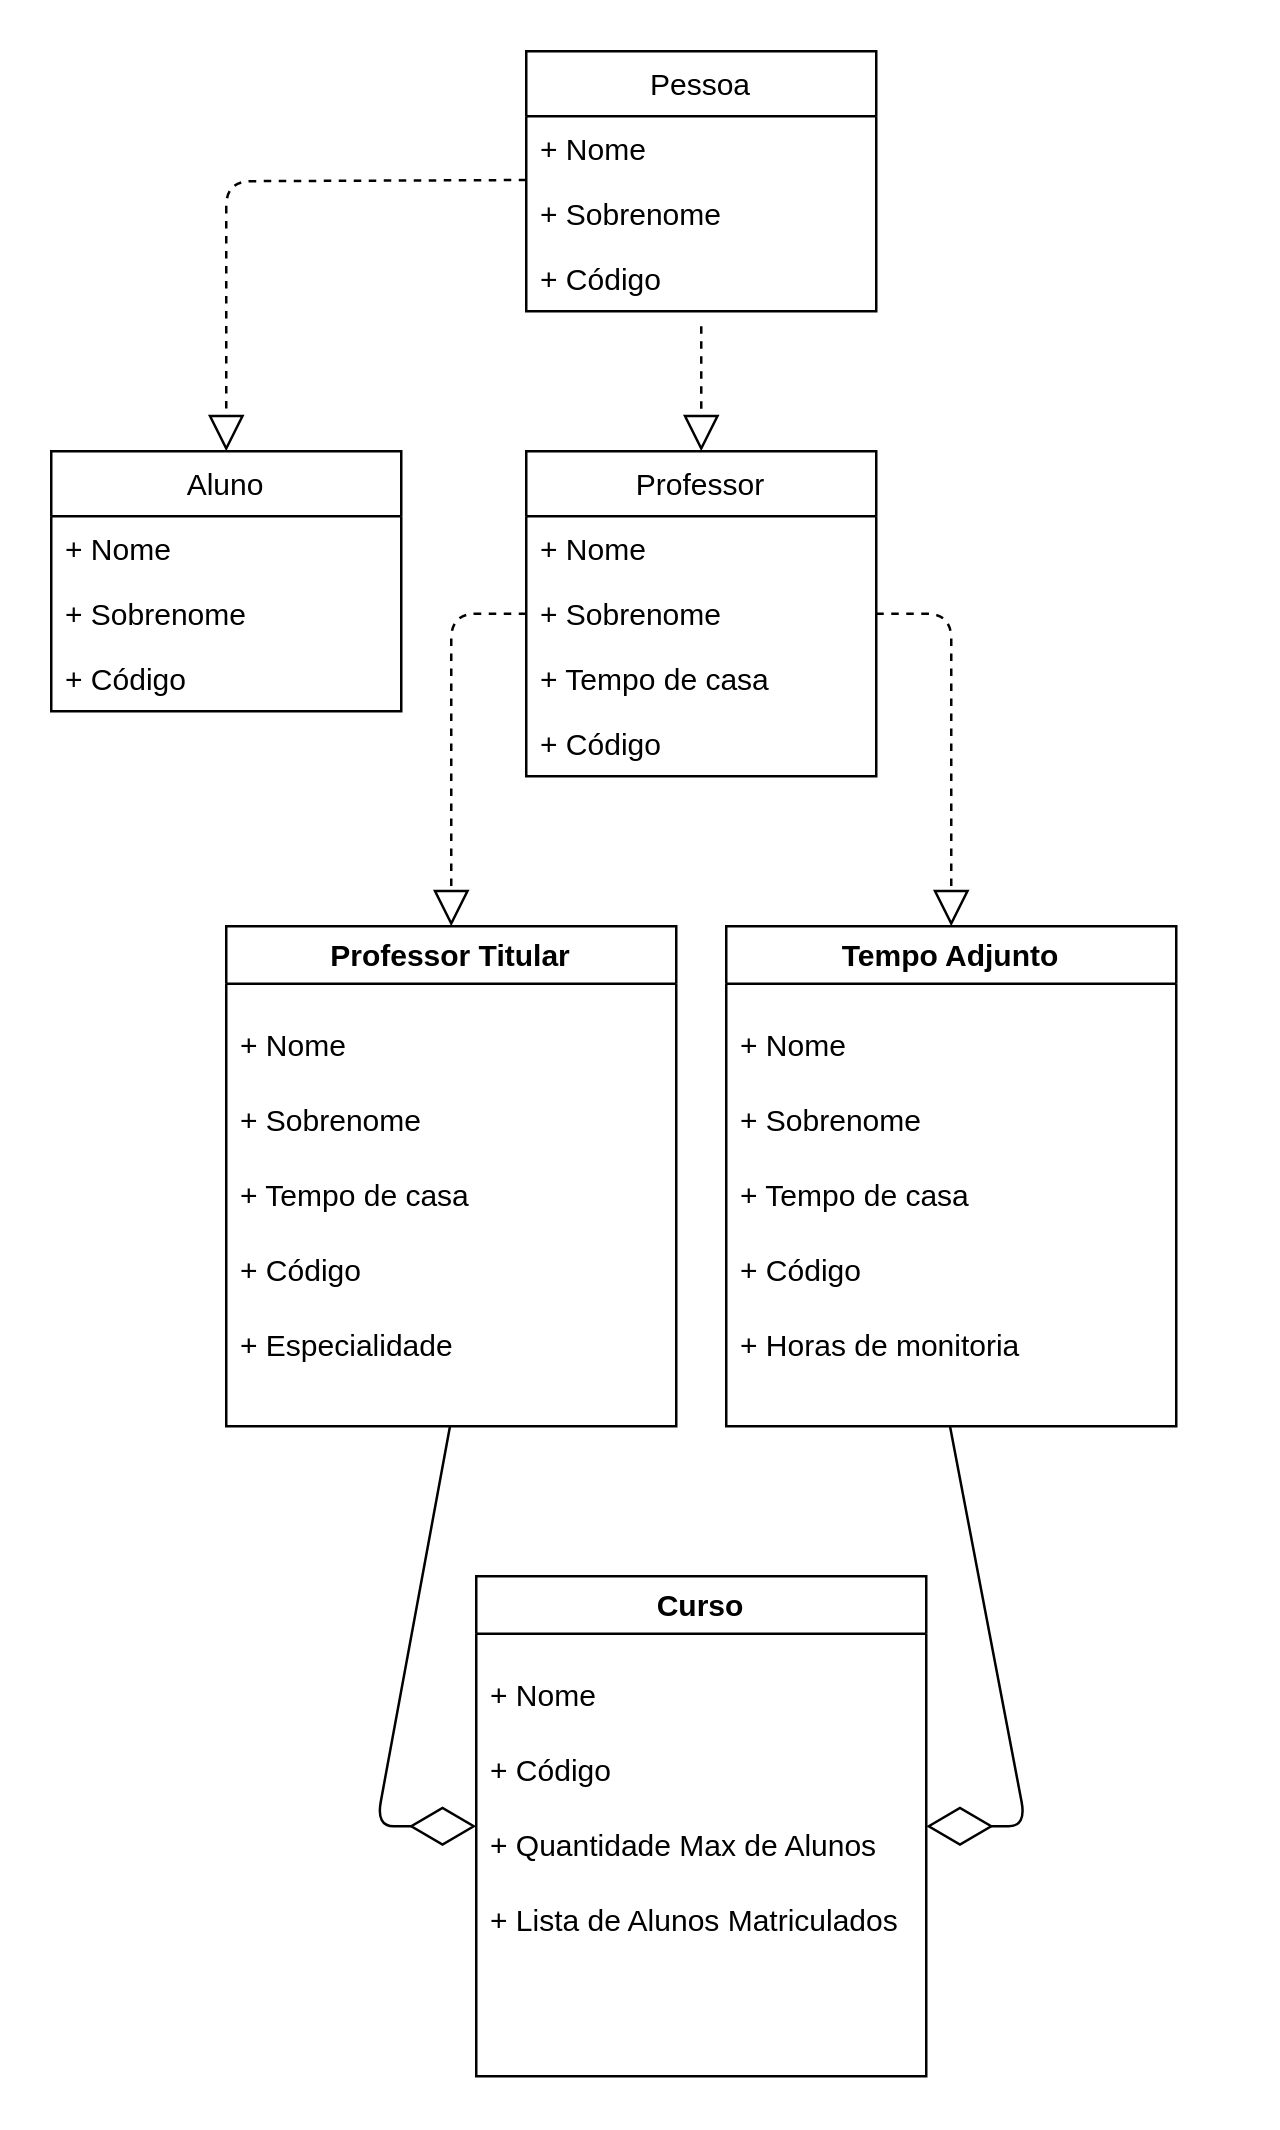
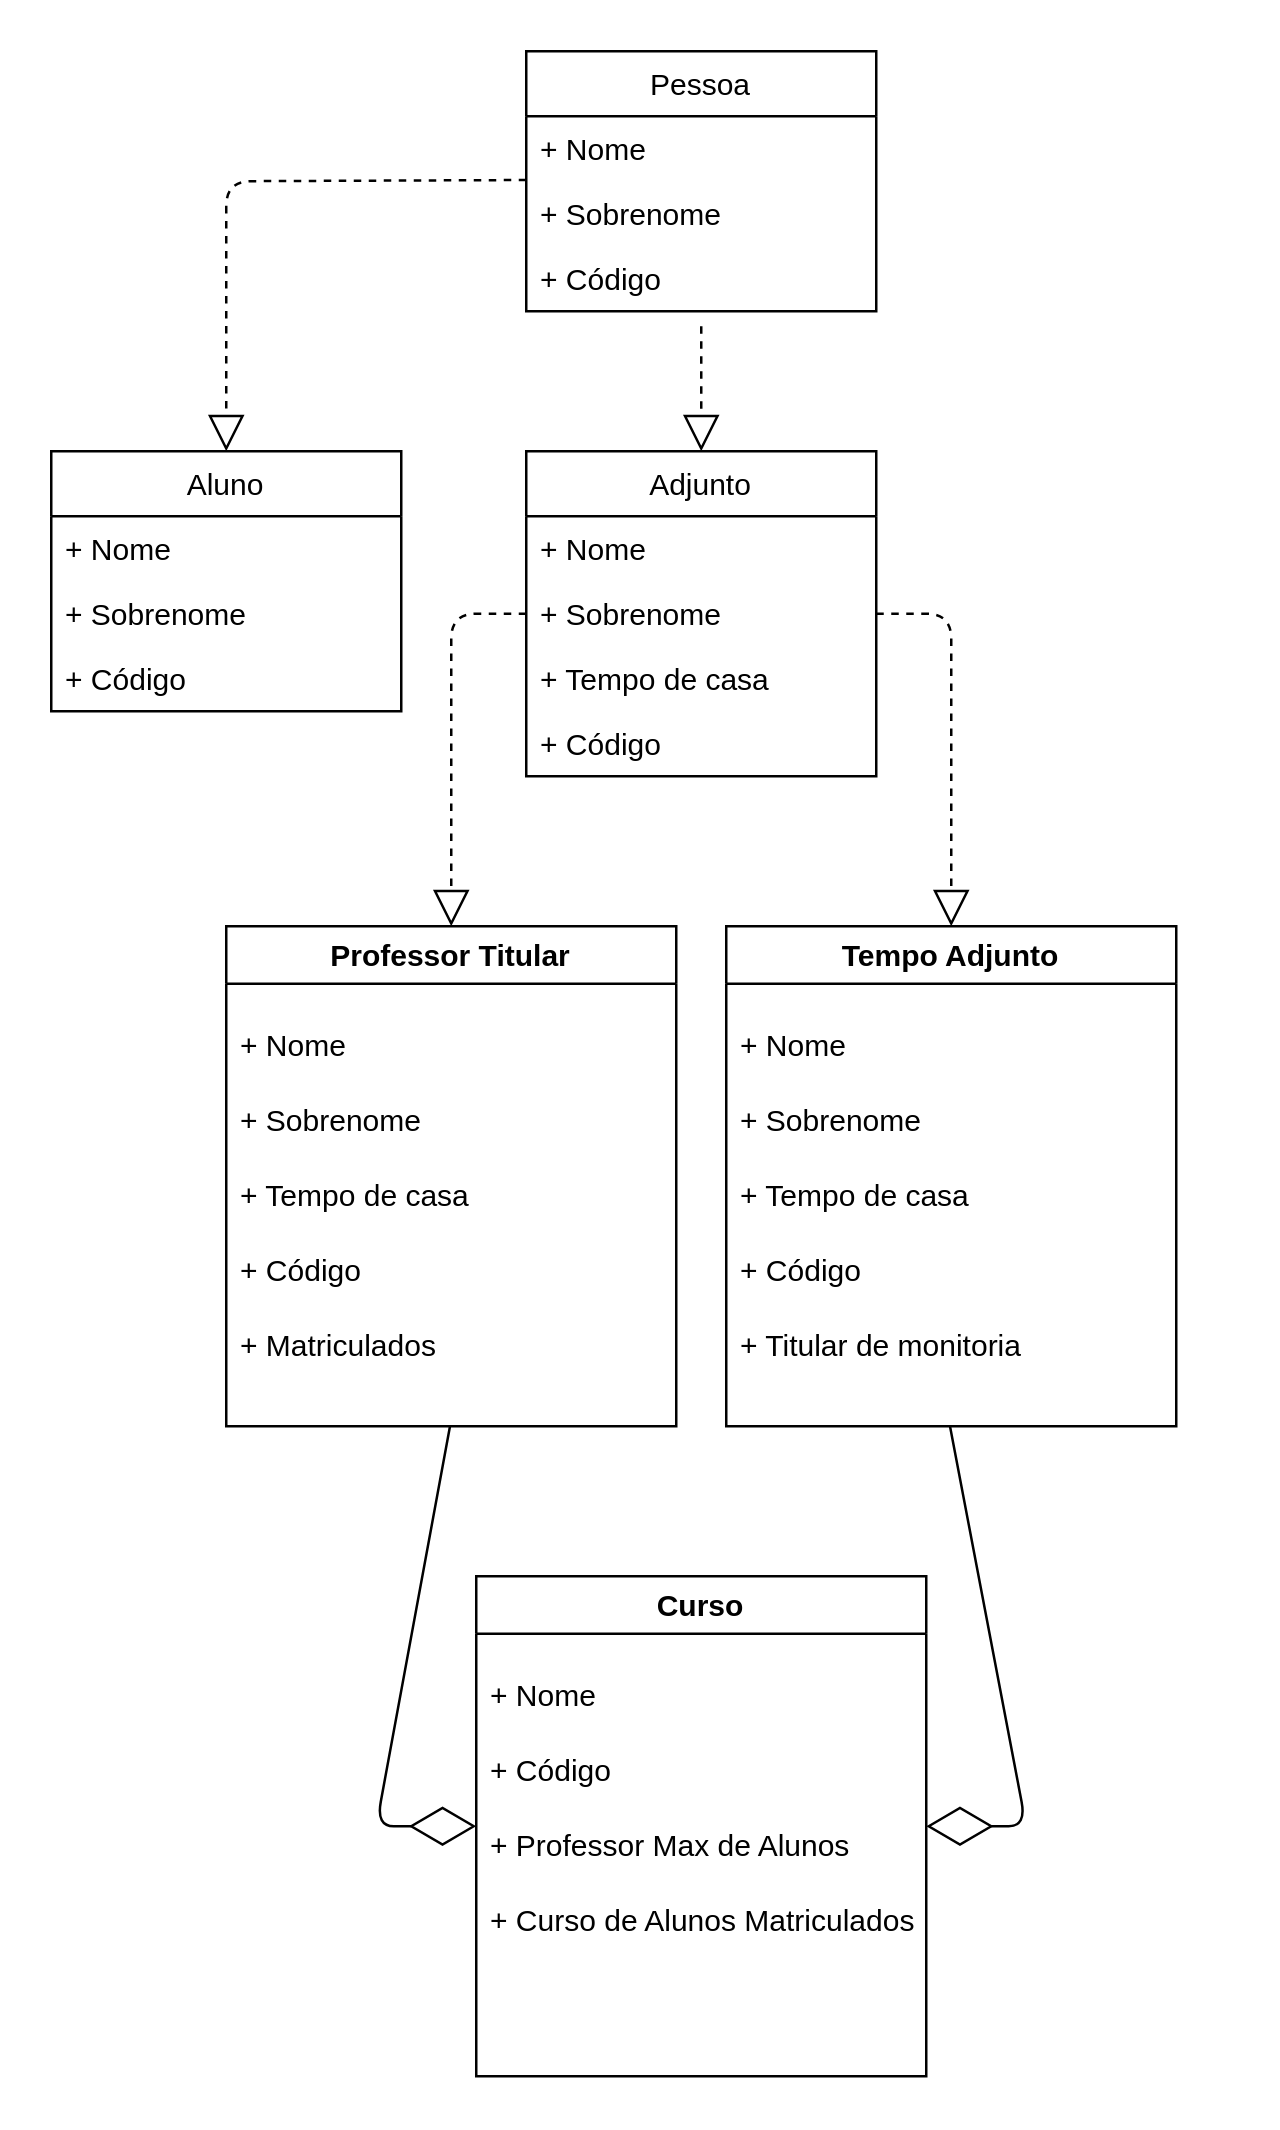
- <mxCell id="6" value="Professor" style="swimlane;fontStyle=0;childLayout=stackLayout;horizontal=1;startSize=26;fillColor=none;horizontalStack=0;resizeParent=1;resizeParentMax=0;resizeLast=0;collapsible=1;marginBottom=0;" parent="1" vertex="1"><mxGeometry x="210" y="180" width="140" height="130" as="geometry" /></mxCell>
+ <mxCell id="6" value="Adjunto" style="swimlane;fontStyle=0;childLayout=stackLayout;horizontal=1;startSize=26;fillColor=none;horizontalStack=0;resizeParent=1;resizeParentMax=0;resizeLast=0;collapsible=1;marginBottom=0;" parent="1" vertex="1"><mxGeometry x="210" y="180" width="140" height="130" as="geometry" /></mxCell>
- <mxCell id="22" value="+ Especialidade" style="text;strokeColor=none;fillColor=none;align=left;verticalAlign=top;spacingLeft=4;spacingRight=4;overflow=hidden;rotatable=0;points=[[0,0.5],[1,0.5]];portConstraint=eastwest;" parent="17" vertex="1"><mxGeometry y="154.5" width="200" height="30" as="geometry" /></mxCell>
+ <mxCell id="22" value="+ Matriculados" style="text;strokeColor=none;fillColor=none;align=left;verticalAlign=top;spacingLeft=4;spacingRight=4;overflow=hidden;rotatable=0;points=[[0,0.5],[1,0.5]];portConstraint=eastwest;" parent="17" vertex="1"><mxGeometry y="154.5" width="200" height="30" as="geometry" /></mxCell>
- <mxCell id="28" value="+ Horas de monitoria" style="text;strokeColor=none;fillColor=none;align=left;verticalAlign=top;spacingLeft=4;spacingRight=4;overflow=hidden;rotatable=0;points=[[0,0.5],[1,0.5]];portConstraint=eastwest;" parent="23" vertex="1"><mxGeometry y="154.5" width="200" height="30" as="geometry" /></mxCell>
+ <mxCell id="28" value="+ Titular de monitoria" style="text;strokeColor=none;fillColor=none;align=left;verticalAlign=top;spacingLeft=4;spacingRight=4;overflow=hidden;rotatable=0;points=[[0,0.5],[1,0.5]];portConstraint=eastwest;" parent="23" vertex="1"><mxGeometry y="154.5" width="200" height="30" as="geometry" /></mxCell>
- <mxCell id="36" value="+ Quantidade Max de Alunos" style="text;strokeColor=none;fillColor=none;align=left;verticalAlign=top;spacingLeft=4;spacingRight=4;overflow=hidden;rotatable=0;points=[[0,0.5],[1,0.5]];portConstraint=eastwest;" vertex="1" parent="33"><mxGeometry y="94.5" width="180" height="30" as="geometry" /></mxCell>
+ <mxCell id="36" value="+ Professor Max de Alunos" style="text;strokeColor=none;fillColor=none;align=left;verticalAlign=top;spacingLeft=4;spacingRight=4;overflow=hidden;rotatable=0;points=[[0,0.5],[1,0.5]];portConstraint=eastwest;" vertex="1" parent="33"><mxGeometry y="94.5" width="180" height="30" as="geometry" /></mxCell>
- <mxCell id="37" value="+ Lista de Alunos Matriculados" style="text;strokeColor=none;fillColor=none;align=left;verticalAlign=top;spacingLeft=4;spacingRight=4;overflow=hidden;rotatable=0;points=[[0,0.5],[1,0.5]];portConstraint=eastwest;" vertex="1" parent="33"><mxGeometry y="124.5" width="180" height="30" as="geometry" /></mxCell>
+ <mxCell id="37" value="+ Curso de Alunos Matriculados" style="text;strokeColor=none;fillColor=none;align=left;verticalAlign=top;spacingLeft=4;spacingRight=4;overflow=hidden;rotatable=0;points=[[0,0.5],[1,0.5]];portConstraint=eastwest;" vertex="1" parent="33"><mxGeometry y="124.5" width="180" height="30" as="geometry" /></mxCell>
